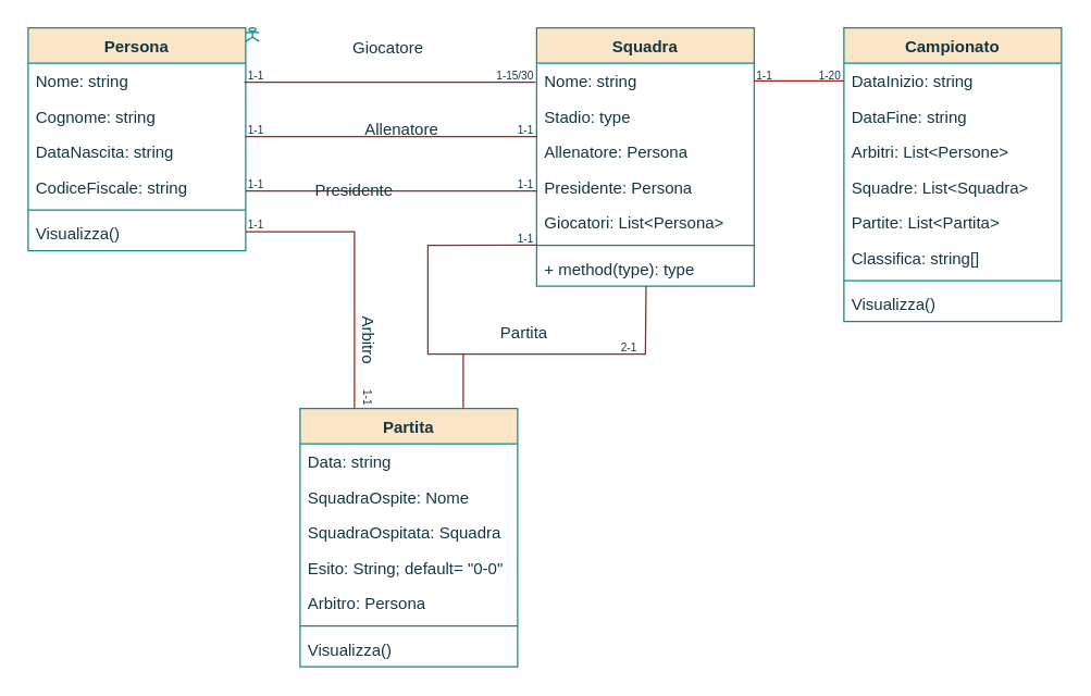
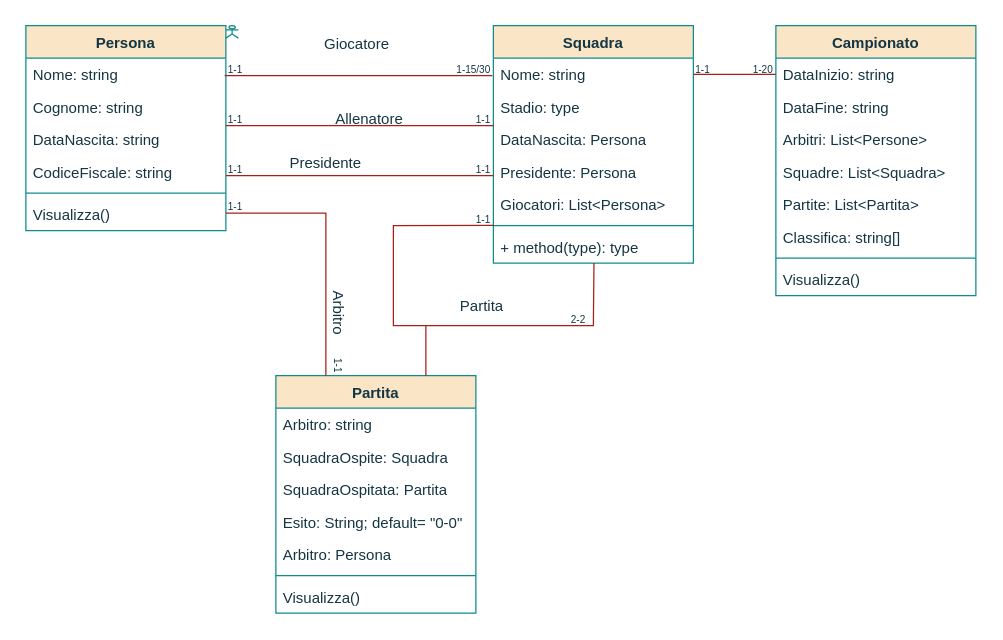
- <mxCell id="12" value="Allenatore: Persona" style="text;strokeColor=none;fillColor=none;align=left;verticalAlign=top;spacingLeft=4;spacingRight=4;overflow=hidden;rotatable=0;points=[[0,0.5],[1,0.5]];portConstraint=eastwest;labelBackgroundColor=none;fontColor=#143642;" parent="9" vertex="1"><mxGeometry y="78" width="160" height="26" as="geometry" /></mxCell>
+ <mxCell id="12" value="DataNascita: Persona" style="text;strokeColor=none;fillColor=none;align=left;verticalAlign=top;spacingLeft=4;spacingRight=4;overflow=hidden;rotatable=0;points=[[0,0.5],[1,0.5]];portConstraint=eastwest;labelBackgroundColor=none;fontColor=#143642;" parent="9" vertex="1"><mxGeometry y="78" width="160" height="26" as="geometry" /></mxCell>
- <mxCell id="53" value="Presidente" style="text;html=1;strokeColor=none;fillColor=none;align=center;verticalAlign=middle;whiteSpace=wrap;rounded=0;labelBackgroundColor=none;fontColor=#143642;" parent="1" vertex="1"><mxGeometry x="230" y="130" width="60" height="20" as="geometry" /></mxCell>
+ <mxCell id="53" value="Presidente" style="text;html=1;strokeColor=none;fillColor=none;align=center;verticalAlign=middle;whiteSpace=wrap;rounded=0;labelBackgroundColor=none;fontColor=#143642;" parent="1" vertex="1"><mxGeometry x="230" y="120" width="60" height="20" as="geometry" /></mxCell>
- <mxCell id="35" value="2-1" style="text;html=1;strokeColor=none;fillColor=none;align=right;verticalAlign=middle;whiteSpace=wrap;rounded=0;fontSize=8;labelBackgroundColor=none;fontColor=#143642;" parent="1" vertex="1"><mxGeometry x="440" y="250" width="30" height="10" as="geometry" /></mxCell>
+ <mxCell id="35" value="2-2" style="text;html=1;strokeColor=none;fillColor=none;align=right;verticalAlign=middle;whiteSpace=wrap;rounded=0;fontSize=8;labelBackgroundColor=none;fontColor=#143642;" parent="1" vertex="1"><mxGeometry x="440" y="250" width="30" height="10" as="geometry" /></mxCell>
- <mxCell id="28" value="Data: string" style="text;strokeColor=none;fillColor=none;align=left;verticalAlign=top;spacingLeft=4;spacingRight=4;overflow=hidden;rotatable=0;points=[[0,0.5],[1,0.5]];portConstraint=eastwest;labelBackgroundColor=none;fontColor=#143642;" parent="27" vertex="1"><mxGeometry y="26" width="160" height="26" as="geometry" /></mxCell>
+ <mxCell id="28" value="Arbitro: string" style="text;strokeColor=none;fillColor=none;align=left;verticalAlign=top;spacingLeft=4;spacingRight=4;overflow=hidden;rotatable=0;points=[[0,0.5],[1,0.5]];portConstraint=eastwest;labelBackgroundColor=none;fontColor=#143642;" parent="27" vertex="1"><mxGeometry y="26" width="160" height="26" as="geometry" /></mxCell>
- <mxCell id="29" value="SquadraOspite: Nome" style="text;strokeColor=none;fillColor=none;align=left;verticalAlign=top;spacingLeft=4;spacingRight=4;overflow=hidden;rotatable=0;points=[[0,0.5],[1,0.5]];portConstraint=eastwest;labelBackgroundColor=none;fontColor=#143642;" parent="27" vertex="1"><mxGeometry y="52" width="160" height="26" as="geometry" /></mxCell>
+ <mxCell id="29" value="SquadraOspite: Squadra" style="text;strokeColor=none;fillColor=none;align=left;verticalAlign=top;spacingLeft=4;spacingRight=4;overflow=hidden;rotatable=0;points=[[0,0.5],[1,0.5]];portConstraint=eastwest;labelBackgroundColor=none;fontColor=#143642;" parent="27" vertex="1"><mxGeometry y="52" width="160" height="26" as="geometry" /></mxCell>
- <mxCell id="30" value="SquadraOspitata: Squadra" style="text;strokeColor=none;fillColor=none;align=left;verticalAlign=top;spacingLeft=4;spacingRight=4;overflow=hidden;rotatable=0;points=[[0,0.5],[1,0.5]];portConstraint=eastwest;labelBackgroundColor=none;fontColor=#143642;" parent="27" vertex="1"><mxGeometry y="78" width="160" height="26" as="geometry" /></mxCell>
+ <mxCell id="30" value="SquadraOspitata: Partita" style="text;strokeColor=none;fillColor=none;align=left;verticalAlign=top;spacingLeft=4;spacingRight=4;overflow=hidden;rotatable=0;points=[[0,0.5],[1,0.5]];portConstraint=eastwest;labelBackgroundColor=none;fontColor=#143642;" parent="27" vertex="1"><mxGeometry y="78" width="160" height="26" as="geometry" /></mxCell>
